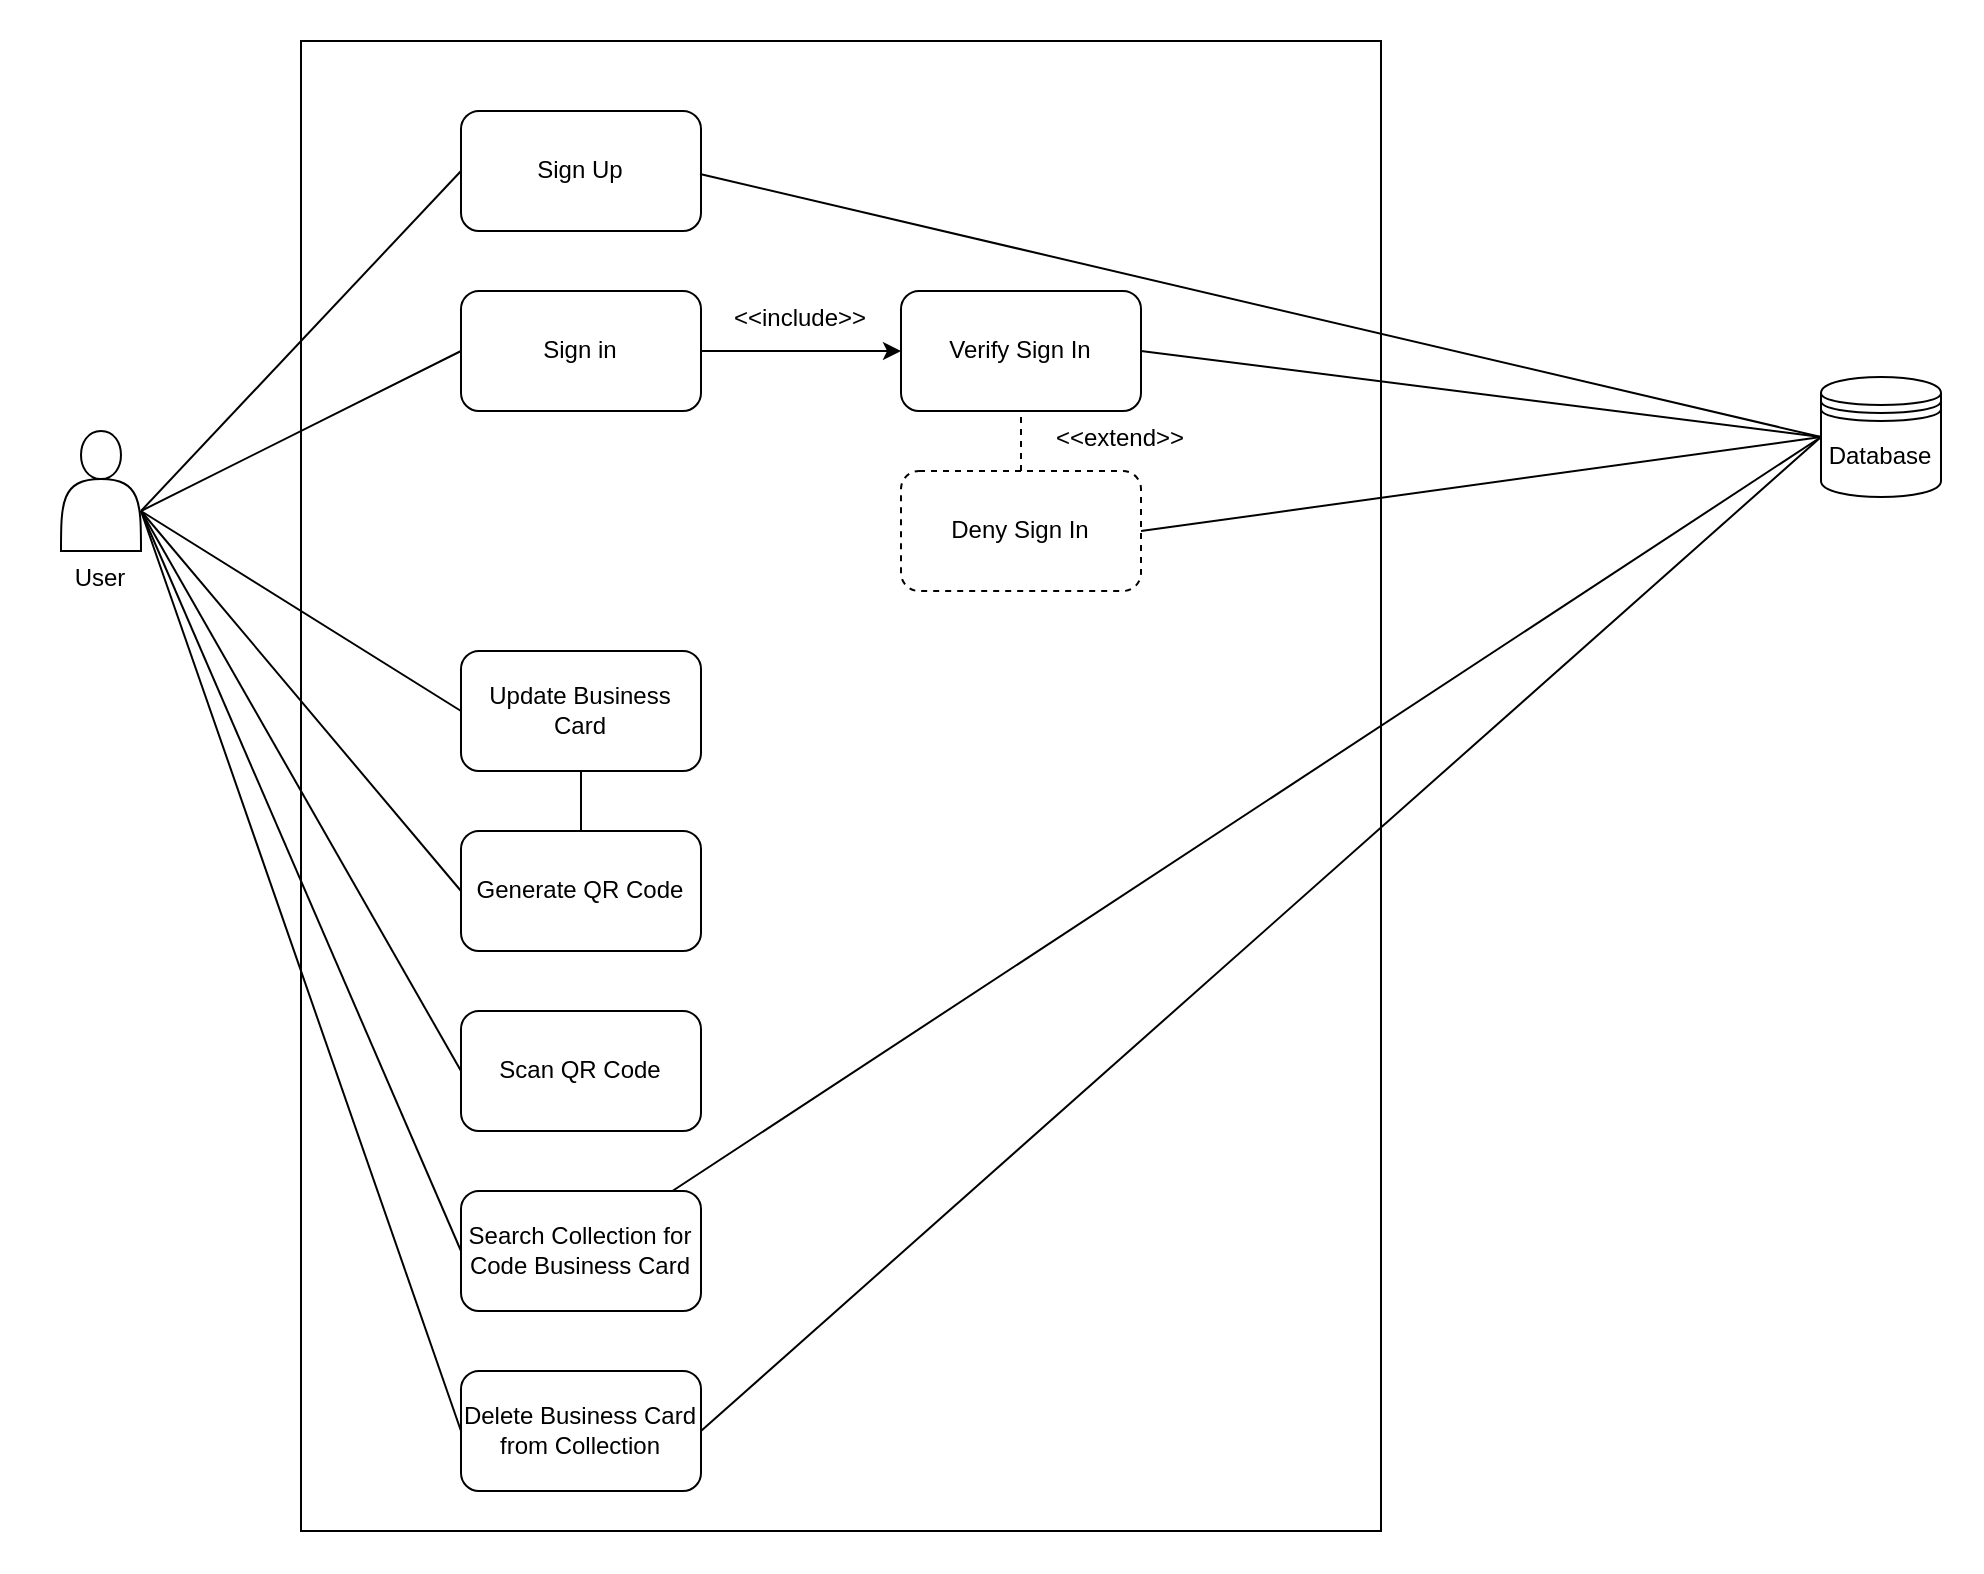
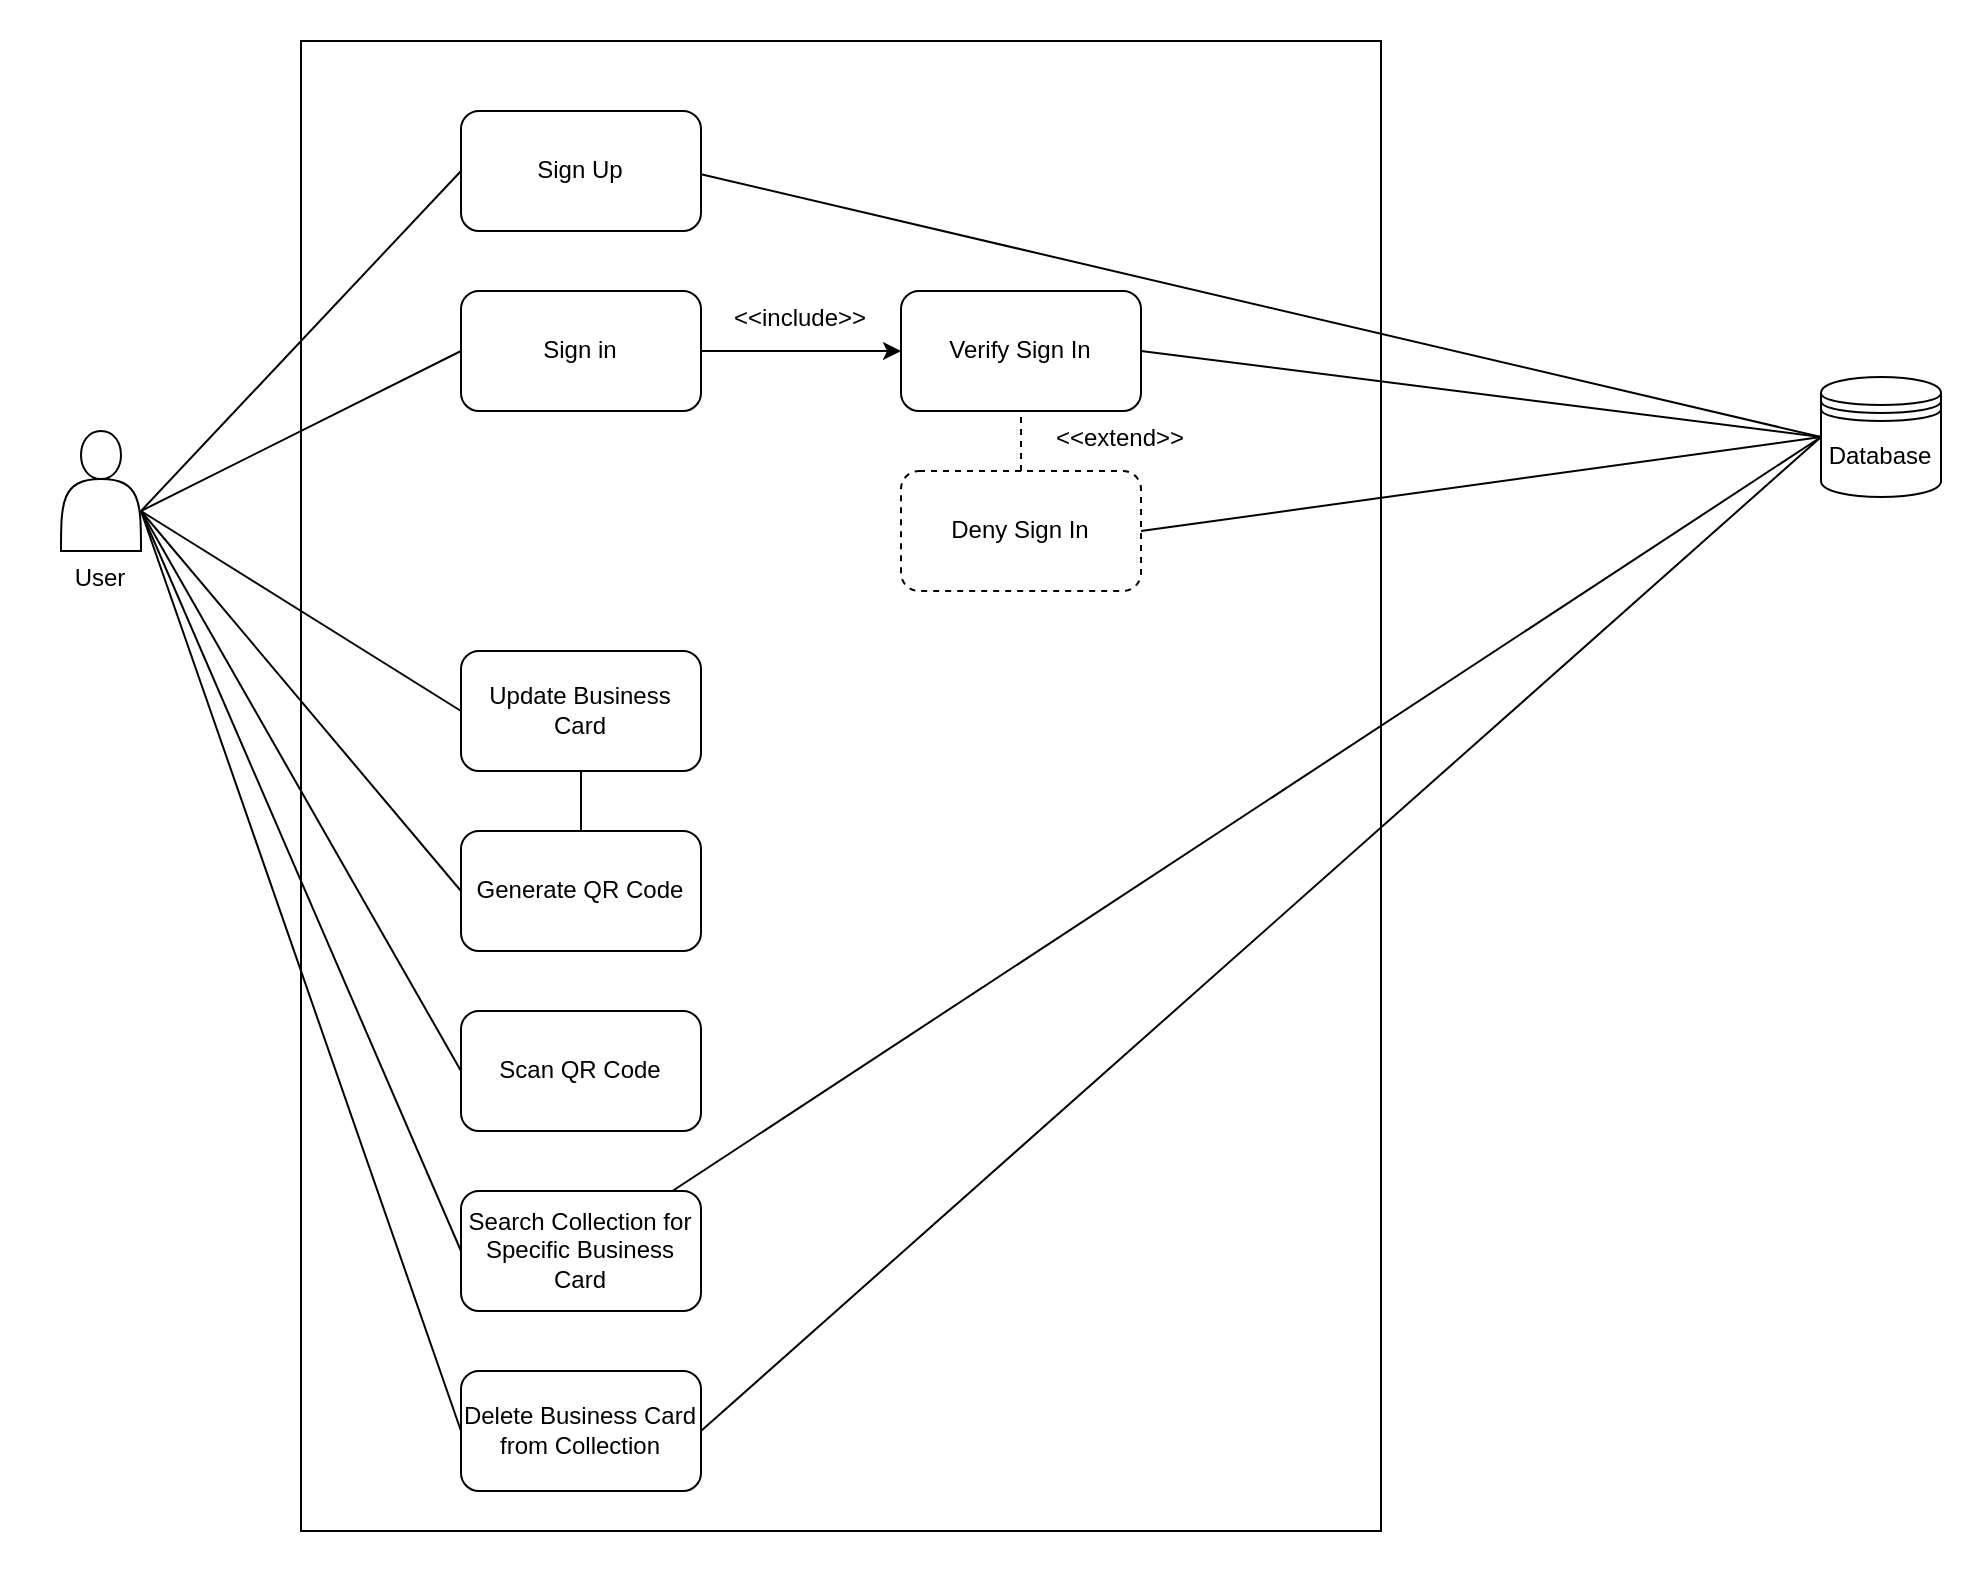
- <mxCell id="10" value="Search Collection for Code Business Card" style="rounded=1;whiteSpace=wrap;html=1;" parent="1" vertex="1"><mxGeometry x="230" y="595" width="120" height="60" as="geometry" /></mxCell>
+ <mxCell id="10" value="Search Collection for Specific Business Card" style="rounded=1;whiteSpace=wrap;html=1;" parent="1" vertex="1"><mxGeometry x="230" y="595" width="120" height="60" as="geometry" /></mxCell>
